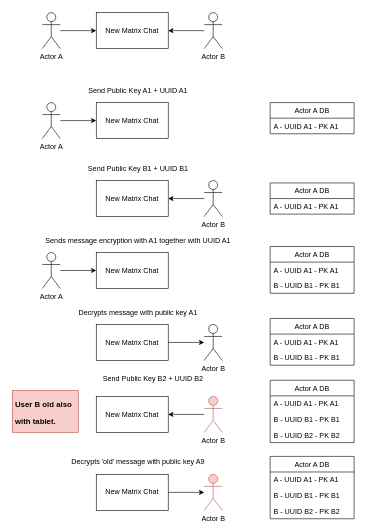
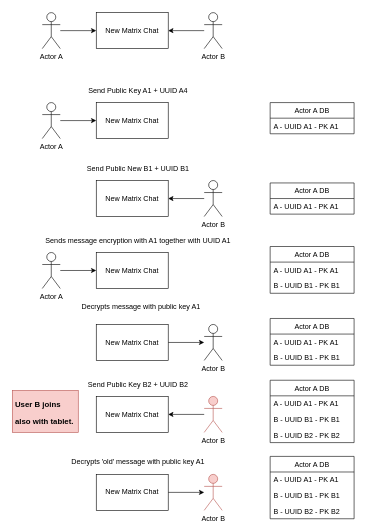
- <mxCell id="10" value="Send Public Key A1 + UUID A1" style="text;html=1;strokeColor=none;fillColor=none;align=center;verticalAlign=middle;whiteSpace=wrap;rounded=0;" vertex="1" parent="1"><mxGeometry x="90" y="140" width="280" height="20" as="geometry" /></mxCell>
+ <mxCell id="10" value="Send Public Key A1 + UUID A4" style="text;html=1;strokeColor=none;fillColor=none;align=center;verticalAlign=middle;whiteSpace=wrap;rounded=0;" vertex="1" parent="1"><mxGeometry x="90" y="140" width="280" height="20" as="geometry" /></mxCell>
- <mxCell id="14" value="Send Public Key B1 + UUID B1" style="text;html=1;strokeColor=none;fillColor=none;align=center;verticalAlign=middle;whiteSpace=wrap;rounded=0;" vertex="1" parent="1"><mxGeometry x="90" y="270" width="280" height="20" as="geometry" /></mxCell>
+ <mxCell id="14" value="Send Public New B1 + UUID B1" style="text;html=1;strokeColor=none;fillColor=none;align=center;verticalAlign=middle;whiteSpace=wrap;rounded=0;" vertex="1" parent="1"><mxGeometry x="90" y="270" width="280" height="20" as="geometry" /></mxCell>
- <mxCell id="27" value="Decrypts message with public key A1" style="text;html=1;strokeColor=none;fillColor=none;align=center;verticalAlign=middle;whiteSpace=wrap;rounded=0;" vertex="1" parent="1"><mxGeometry x="90" y="510" width="280" height="20" as="geometry" /></mxCell>
+ <mxCell id="27" value="Decrypts message with public key A1" style="text;html=1;strokeColor=none;fillColor=none;align=center;verticalAlign=middle;whiteSpace=wrap;rounded=0;" vertex="1" parent="1"><mxGeometry x="95" y="500" width="280" height="20" as="geometry" /></mxCell>
- <mxCell id="18" value="Send Public Key B2 + UUID B2" style="text;html=1;strokeColor=none;fillColor=none;align=center;verticalAlign=middle;whiteSpace=wrap;rounded=0;" vertex="1" parent="1"><mxGeometry x="115" y="620" width="280" height="20" as="geometry" /></mxCell>
+ <mxCell id="18" value="Send Public Key B2 + UUID B2" style="text;html=1;strokeColor=none;fillColor=none;align=center;verticalAlign=middle;whiteSpace=wrap;rounded=0;" vertex="1" parent="1"><mxGeometry x="90" y="630" width="280" height="20" as="geometry" /></mxCell>
- <mxCell id="19" value="&lt;h1&gt;&lt;font style=&quot;font-size: 13px&quot;&gt;User B old also with tablet.&lt;/font&gt;&lt;/h1&gt;" style="text;html=1;strokeColor=#b85450;fillColor=#f8cecc;spacing=5;spacingTop=-20;whiteSpace=wrap;overflow=hidden;rounded=0;" vertex="1" parent="1"><mxGeometry x="20" y="650" width="110" height="70" as="geometry" /></mxCell>
+ <mxCell id="19" value="&lt;h1&gt;&lt;font style=&quot;font-size: 13px&quot;&gt;User B joins also with tablet.&lt;/font&gt;&lt;/h1&gt;" style="text;html=1;strokeColor=#b85450;fillColor=#f8cecc;spacing=5;spacingTop=-20;whiteSpace=wrap;overflow=hidden;rounded=0;" vertex="1" parent="1"><mxGeometry x="20" y="650" width="110" height="70" as="geometry" /></mxCell>
- <mxCell id="31" value="Decrypts 'old' message with public key A9" style="text;html=1;strokeColor=none;fillColor=none;align=center;verticalAlign=middle;whiteSpace=wrap;rounded=0;" vertex="1" parent="1"><mxGeometry x="90" y="760" width="280" height="20" as="geometry" /></mxCell>
+ <mxCell id="31" value="Decrypts 'old' message with public key A1" style="text;html=1;strokeColor=none;fillColor=none;align=center;verticalAlign=middle;whiteSpace=wrap;rounded=0;" vertex="1" parent="1"><mxGeometry x="90" y="760" width="280" height="20" as="geometry" /></mxCell>
